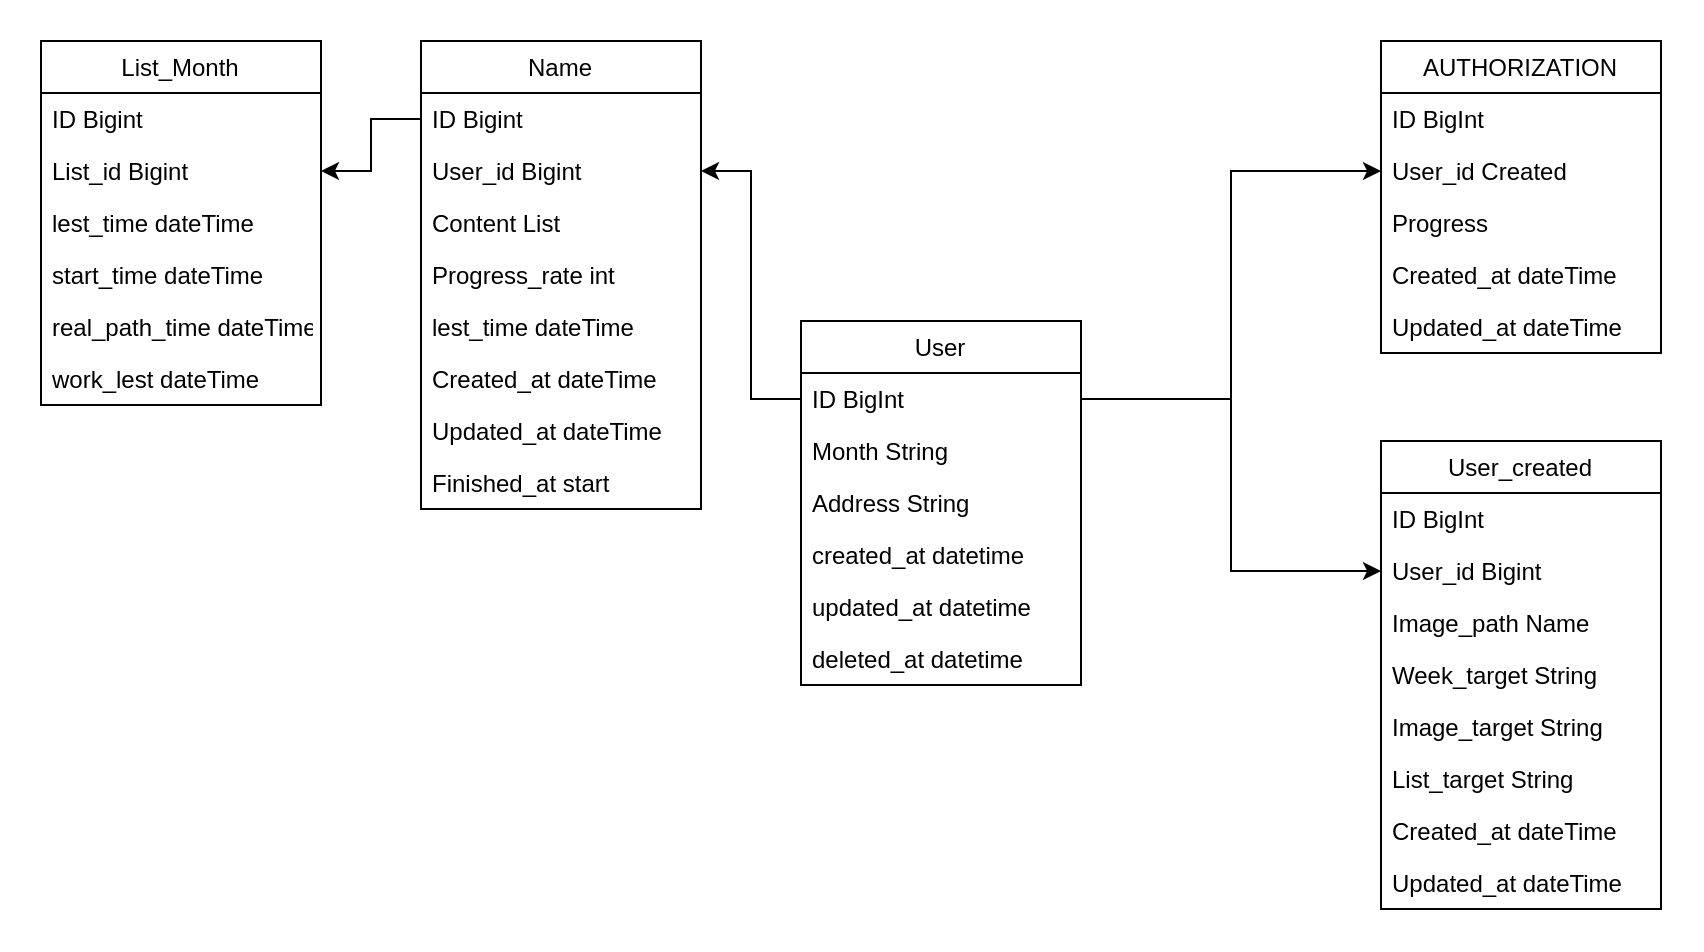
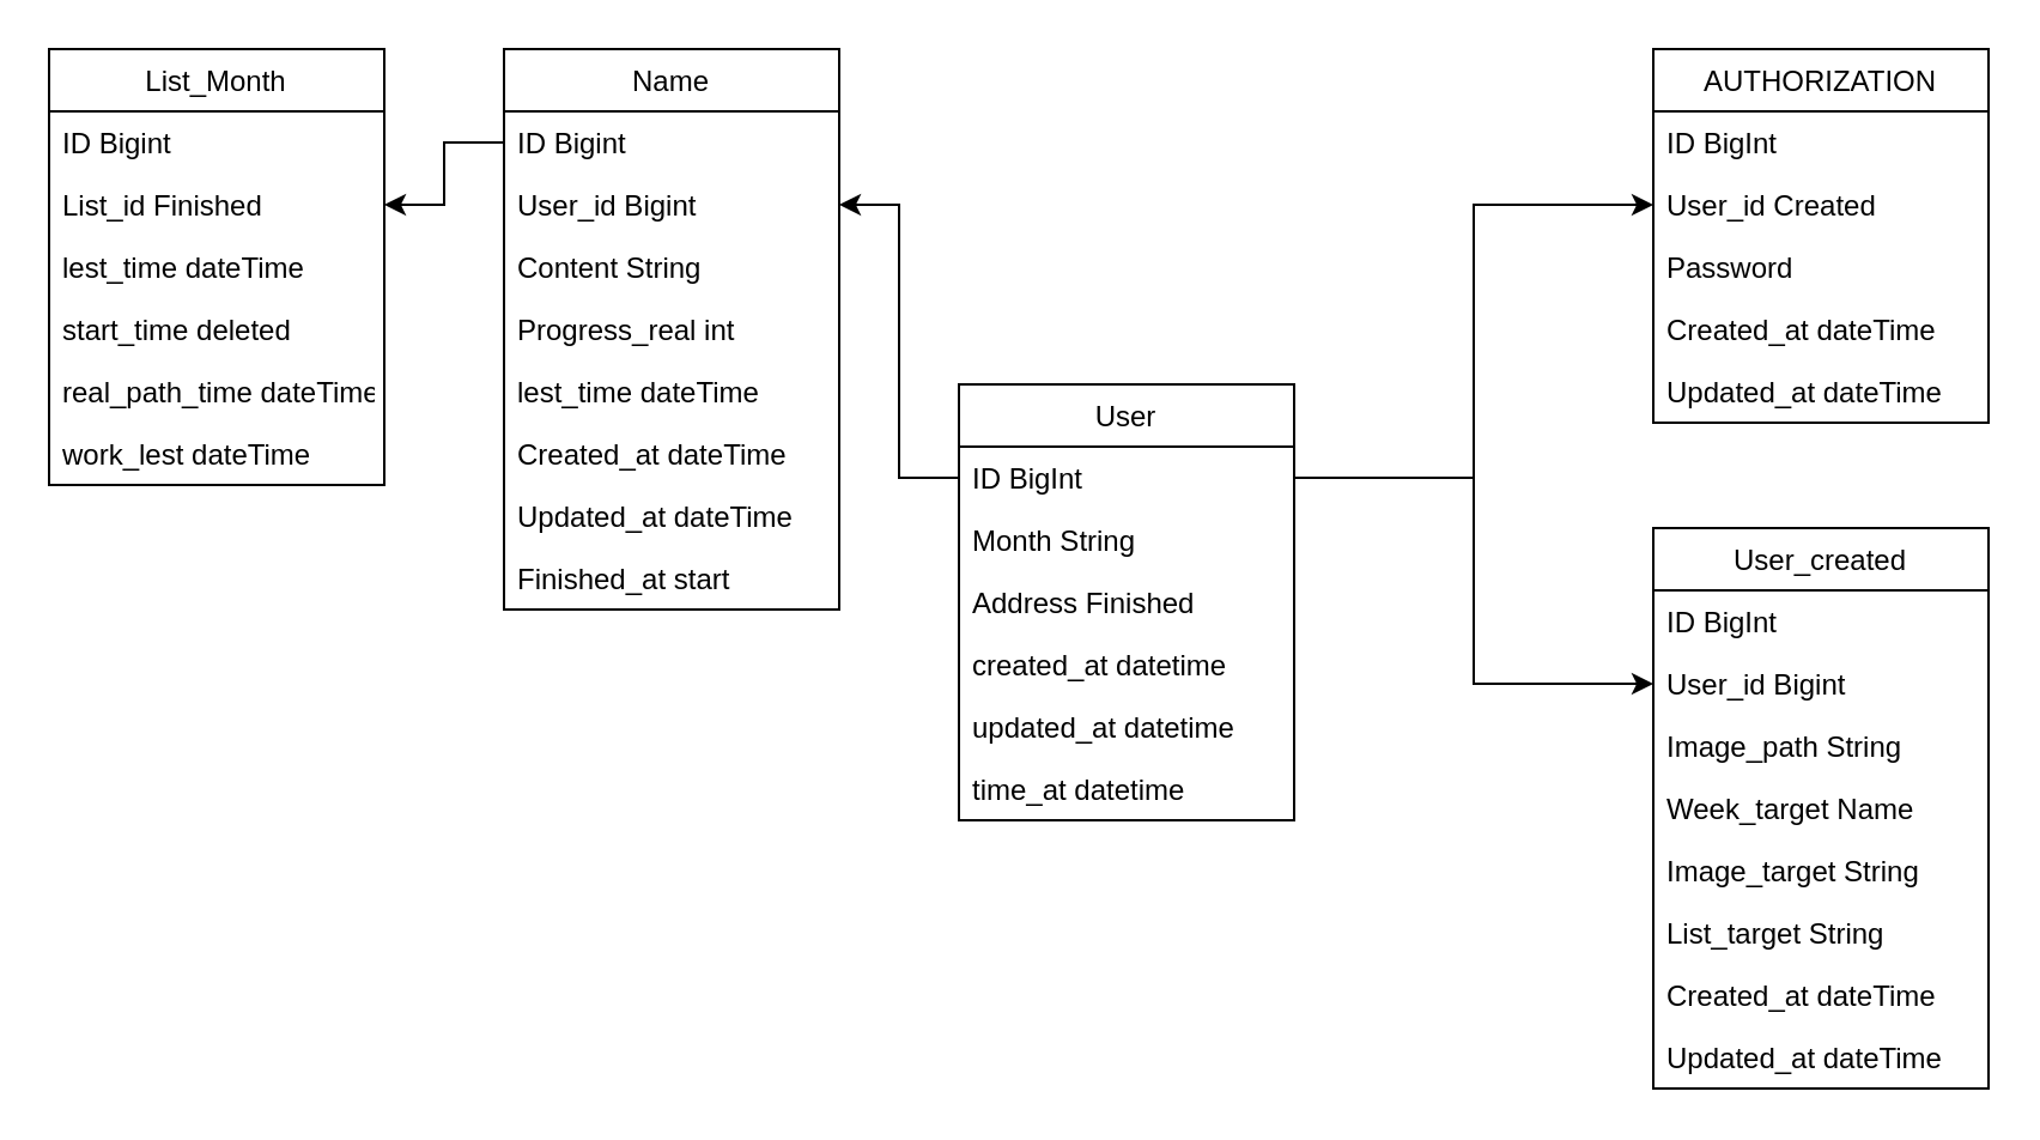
- <mxCell id="39" value="List_id Bigint" style="text;strokeColor=none;fillColor=none;align=left;verticalAlign=top;spacingLeft=4;spacingRight=4;overflow=hidden;rotatable=0;points=[[0,0.5],[1,0.5]];portConstraint=eastwest;" vertex="1" parent="37"><mxGeometry y="52" width="140" height="26" as="geometry" /></mxCell>
+ <mxCell id="39" value="List_id Finished" style="text;strokeColor=none;fillColor=none;align=left;verticalAlign=top;spacingLeft=4;spacingRight=4;overflow=hidden;rotatable=0;points=[[0,0.5],[1,0.5]];portConstraint=eastwest;" vertex="1" parent="37"><mxGeometry y="52" width="140" height="26" as="geometry" /></mxCell>
- <mxCell id="30" value="Content List" style="text;strokeColor=none;fillColor=none;align=left;verticalAlign=top;spacingLeft=4;spacingRight=4;overflow=hidden;rotatable=0;points=[[0,0.5],[1,0.5]];portConstraint=eastwest;" vertex="1" parent="26"><mxGeometry y="78" width="140" height="26" as="geometry" /></mxCell>
+ <mxCell id="30" value="Content String" style="text;strokeColor=none;fillColor=none;align=left;verticalAlign=top;spacingLeft=4;spacingRight=4;overflow=hidden;rotatable=0;points=[[0,0.5],[1,0.5]];portConstraint=eastwest;" vertex="1" parent="26"><mxGeometry y="78" width="140" height="26" as="geometry" /></mxCell>
- <mxCell id="12" value="Progress" style="text;strokeColor=none;fillColor=none;align=left;verticalAlign=top;spacingLeft=4;spacingRight=4;overflow=hidden;rotatable=0;points=[[0,0.5],[1,0.5]];portConstraint=eastwest;" vertex="1" parent="9"><mxGeometry y="78" width="140" height="26" as="geometry" /></mxCell>
+ <mxCell id="12" value="Password" style="text;strokeColor=none;fillColor=none;align=left;verticalAlign=top;spacingLeft=4;spacingRight=4;overflow=hidden;rotatable=0;points=[[0,0.5],[1,0.5]];portConstraint=eastwest;" vertex="1" parent="9"><mxGeometry y="78" width="140" height="26" as="geometry" /></mxCell>
- <mxCell id="41" value="start_time dateTime" style="text;strokeColor=none;fillColor=none;align=left;verticalAlign=top;spacingLeft=4;spacingRight=4;overflow=hidden;rotatable=0;points=[[0,0.5],[1,0.5]];portConstraint=eastwest;" vertex="1" parent="37"><mxGeometry y="104" width="140" height="26" as="geometry" /></mxCell>
+ <mxCell id="41" value="start_time deleted" style="text;strokeColor=none;fillColor=none;align=left;verticalAlign=top;spacingLeft=4;spacingRight=4;overflow=hidden;rotatable=0;points=[[0,0.5],[1,0.5]];portConstraint=eastwest;" vertex="1" parent="37"><mxGeometry y="104" width="140" height="26" as="geometry" /></mxCell>
- <mxCell id="31" value="Progress_rate int" style="text;strokeColor=none;fillColor=none;align=left;verticalAlign=top;spacingLeft=4;spacingRight=4;overflow=hidden;rotatable=0;points=[[0,0.5],[1,0.5]];portConstraint=eastwest;" vertex="1" parent="26"><mxGeometry y="104" width="140" height="26" as="geometry" /></mxCell>
+ <mxCell id="31" value="Progress_real int" style="text;strokeColor=none;fillColor=none;align=left;verticalAlign=top;spacingLeft=4;spacingRight=4;overflow=hidden;rotatable=0;points=[[0,0.5],[1,0.5]];portConstraint=eastwest;" vertex="1" parent="26"><mxGeometry y="104" width="140" height="26" as="geometry" /></mxCell>
- <mxCell id="5" value="Address String" style="text;strokeColor=none;fillColor=none;align=left;verticalAlign=top;spacingLeft=4;spacingRight=4;overflow=hidden;rotatable=0;points=[[0,0.5],[1,0.5]];portConstraint=eastwest;" vertex="1" parent="2"><mxGeometry y="78" width="140" height="26" as="geometry" /></mxCell>
+ <mxCell id="5" value="Address Finished" style="text;strokeColor=none;fillColor=none;align=left;verticalAlign=top;spacingLeft=4;spacingRight=4;overflow=hidden;rotatable=0;points=[[0,0.5],[1,0.5]];portConstraint=eastwest;" vertex="1" parent="2"><mxGeometry y="78" width="140" height="26" as="geometry" /></mxCell>
- <mxCell id="19" value="Image_path Name" style="text;strokeColor=none;fillColor=none;align=left;verticalAlign=top;spacingLeft=4;spacingRight=4;overflow=hidden;rotatable=0;points=[[0,0.5],[1,0.5]];portConstraint=eastwest;" vertex="1" parent="16"><mxGeometry y="78" width="140" height="26" as="geometry" /></mxCell>
+ <mxCell id="19" value="Image_path String" style="text;strokeColor=none;fillColor=none;align=left;verticalAlign=top;spacingLeft=4;spacingRight=4;overflow=hidden;rotatable=0;points=[[0,0.5],[1,0.5]];portConstraint=eastwest;" vertex="1" parent="16"><mxGeometry y="78" width="140" height="26" as="geometry" /></mxCell>
- <mxCell id="8" value="deleted_at datetime" style="text;strokeColor=none;fillColor=none;align=left;verticalAlign=top;spacingLeft=4;spacingRight=4;overflow=hidden;rotatable=0;points=[[0,0.5],[1,0.5]];portConstraint=eastwest;" vertex="1" parent="2"><mxGeometry y="156" width="140" height="26" as="geometry" /></mxCell>
+ <mxCell id="8" value="time_at datetime" style="text;strokeColor=none;fillColor=none;align=left;verticalAlign=top;spacingLeft=4;spacingRight=4;overflow=hidden;rotatable=0;points=[[0,0.5],[1,0.5]];portConstraint=eastwest;" vertex="1" parent="2"><mxGeometry y="156" width="140" height="26" as="geometry" /></mxCell>
- <mxCell id="20" value="Week_target String" style="text;strokeColor=none;fillColor=none;align=left;verticalAlign=top;spacingLeft=4;spacingRight=4;overflow=hidden;rotatable=0;points=[[0,0.5],[1,0.5]];portConstraint=eastwest;" vertex="1" parent="16"><mxGeometry y="104" width="140" height="26" as="geometry" /></mxCell>
+ <mxCell id="20" value="Week_target Name" style="text;strokeColor=none;fillColor=none;align=left;verticalAlign=top;spacingLeft=4;spacingRight=4;overflow=hidden;rotatable=0;points=[[0,0.5],[1,0.5]];portConstraint=eastwest;" vertex="1" parent="16"><mxGeometry y="104" width="140" height="26" as="geometry" /></mxCell>
